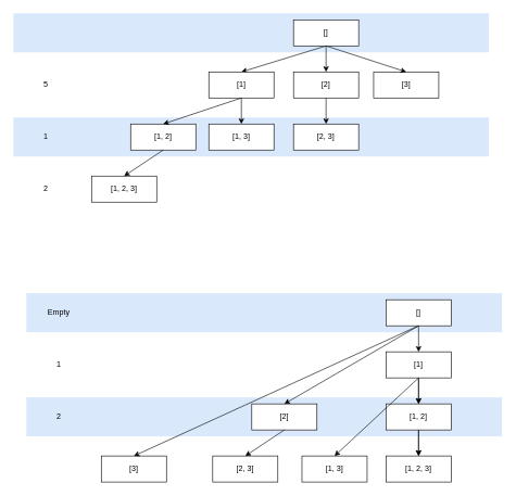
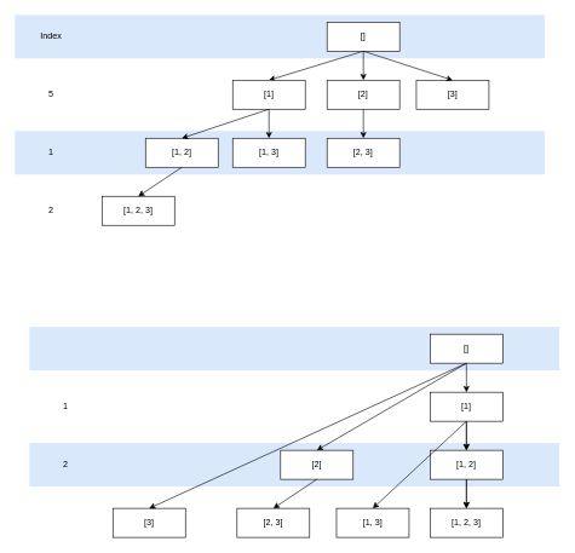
+ <mxCell id="22" value="Index" style="text;html=1;strokeColor=none;fillColor=none;align=center;verticalAlign=middle;whiteSpace=wrap;rounded=0;" vertex="1" parent="1"><mxGeometry x="50" y="40" width="40" height="20" as="geometry" /></mxCell>
- <mxCell id="38" value="Empty" style="text;html=1;strokeColor=none;fillColor=none;align=center;verticalAlign=middle;whiteSpace=wrap;rounded=0;" vertex="1" parent="1"><mxGeometry x="70" y="470" width="40" height="20" as="geometry" /></mxCell>
